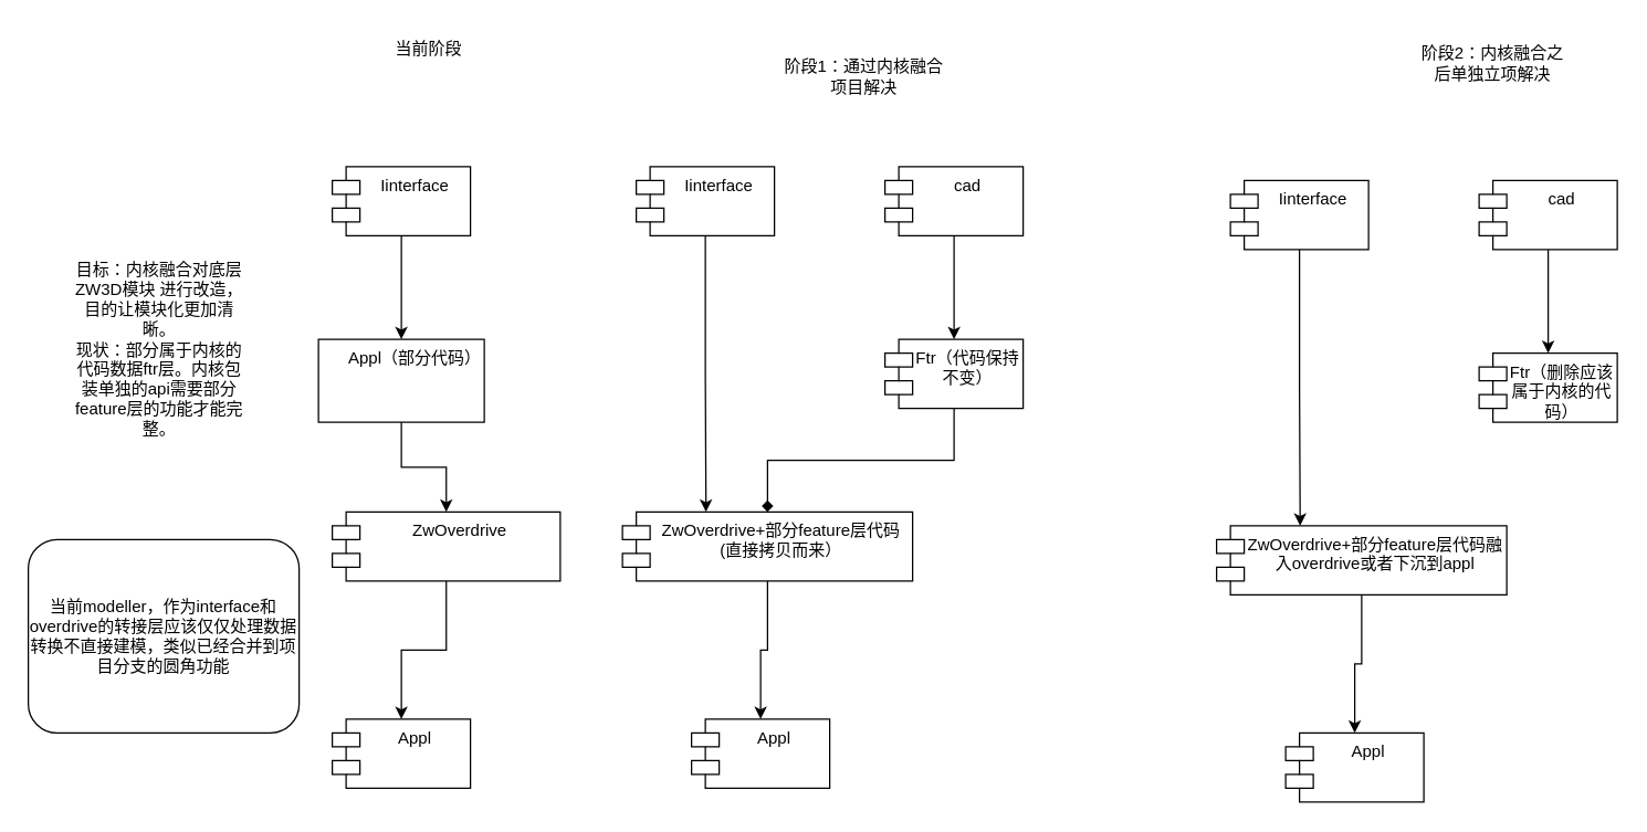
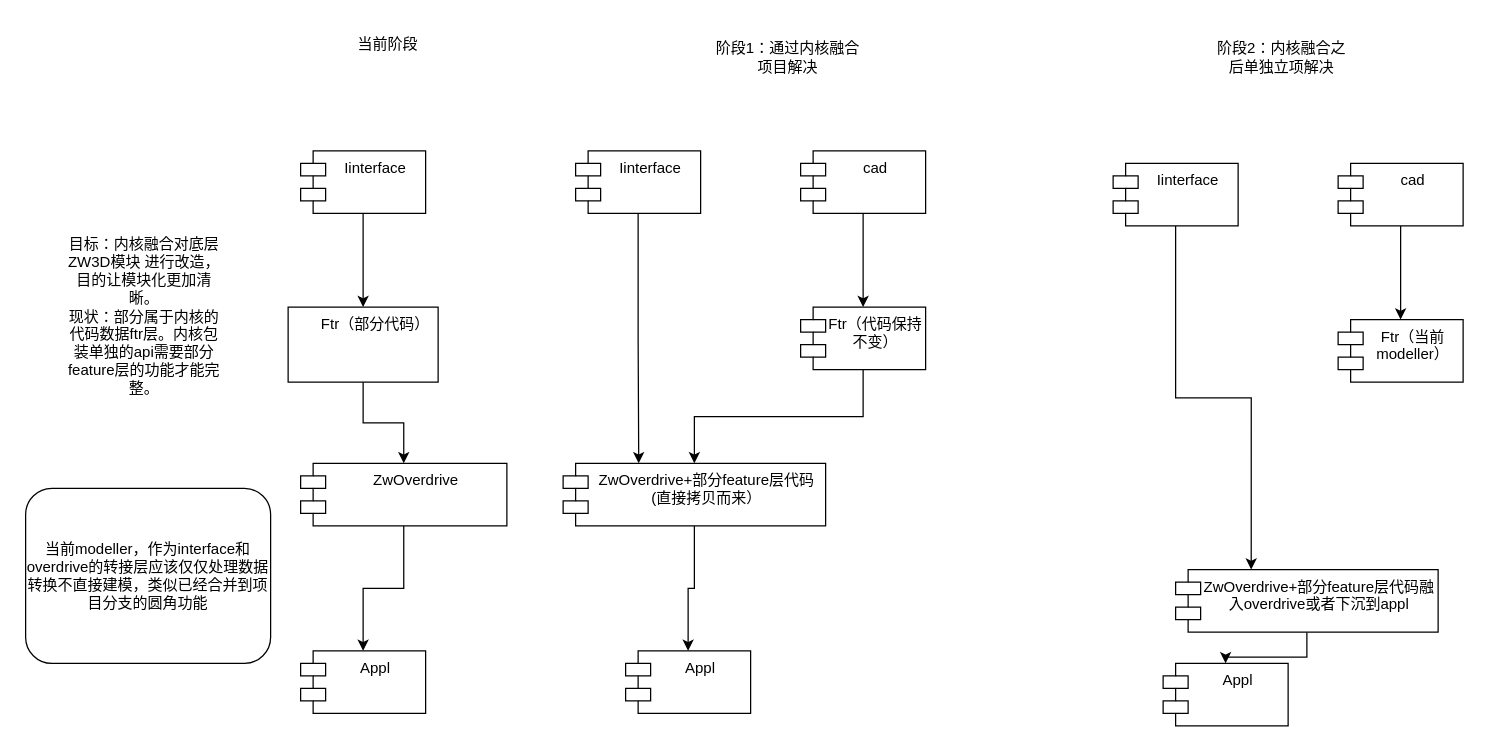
- <mxCell id="30" value="阶段2：内核融合之后单独立项解决" style="text;html=1;align=center;verticalAlign=middle;whiteSpace=wrap;rounded=0;" vertex="1" parent="1"><mxGeometry x="1025" y="30" width="110" height="30" as="geometry" /></mxCell>
+ <mxCell id="30" value="阶段2：内核融合之后单独立项解决" style="text;html=1;align=center;verticalAlign=middle;whiteSpace=wrap;rounded=0;" vertex="1" parent="1"><mxGeometry x="970" y="30" width="110" height="30" as="geometry" /></mxCell>
- <mxCell id="29" value="阶段1：通过内核融合项目解决" style="text;html=1;align=center;verticalAlign=middle;whiteSpace=wrap;rounded=0;" vertex="1" parent="1"><mxGeometry x="565" y="40" width="120" height="30" as="geometry" /></mxCell>
+ <mxCell id="29" value="阶段1：通过内核融合项目解决" style="text;html=1;align=center;verticalAlign=middle;whiteSpace=wrap;rounded=0;" vertex="1" parent="1"><mxGeometry x="570" y="30" width="120" height="30" as="geometry" /></mxCell>
- <mxCell id="5" value="Appl（部分代码）" style="whiteSpace=wrap;html=1;verticalAlign=top;spacingLeft=20;" parent="1" vertex="1"><mxGeometry x="230" y="245" width="120" height="60" as="geometry" /></mxCell>
+ <mxCell id="5" value="Ftr（部分代码）" style="whiteSpace=wrap;html=1;verticalAlign=top;spacingLeft=20;" parent="1" vertex="1"><mxGeometry x="230" y="245" width="120" height="60" as="geometry" /></mxCell>
- <mxCell id="26" value="Ftr（删除应该属于内核的代码）" style="shape=module;align=left;spacingLeft=20;align=center;verticalAlign=top;whiteSpace=wrap;html=1;" vertex="1" parent="1"><mxGeometry x="1070" y="255" width="100" height="50" as="geometry" /></mxCell>
+ <mxCell id="26" value="Ftr（当前modeller）" style="shape=module;align=left;spacingLeft=20;align=center;verticalAlign=top;whiteSpace=wrap;html=1;" vertex="1" parent="1"><mxGeometry x="1070" y="255" width="100" height="50" as="geometry" /></mxCell>
- <mxCell id="12" value="" style="edgeStyle=orthogonalEdgeStyle;rounded=0;orthogonalLoop=1;jettySize=auto;html=1;exitX=0.5;exitY=1;exitDx=0;exitDy=0;endArrow=diamond;" edge="1" source="18" target="14" parent="1"><mxGeometry relative="1" as="geometry"><mxPoint x="690" y="305" as="sourcePoint" /></mxGeometry></mxCell>
+ <mxCell id="12" value="" style="edgeStyle=orthogonalEdgeStyle;rounded=0;orthogonalLoop=1;jettySize=auto;html=1;exitX=0.5;exitY=1;exitDx=0;exitDy=0;" edge="1" source="18" target="14" parent="1"><mxGeometry relative="1" as="geometry"><mxPoint x="690" y="305" as="sourcePoint" /></mxGeometry></mxCell>
- <mxCell id="22" value="ZwOverdrive+部分feature层代码融入overdrive或者下沉到appl" style="shape=module;align=left;spacingLeft=20;align=center;verticalAlign=top;whiteSpace=wrap;html=1;" vertex="1" parent="1"><mxGeometry x="880" y="380" width="210" height="50" as="geometry" /></mxCell>
+ <mxCell id="22" value="ZwOverdrive+部分feature层代码融入overdrive或者下沉到appl" style="shape=module;align=left;spacingLeft=20;align=center;verticalAlign=top;whiteSpace=wrap;html=1;" vertex="1" parent="1"><mxGeometry x="940" y="455" width="210" height="50" as="geometry" /></mxCell>
